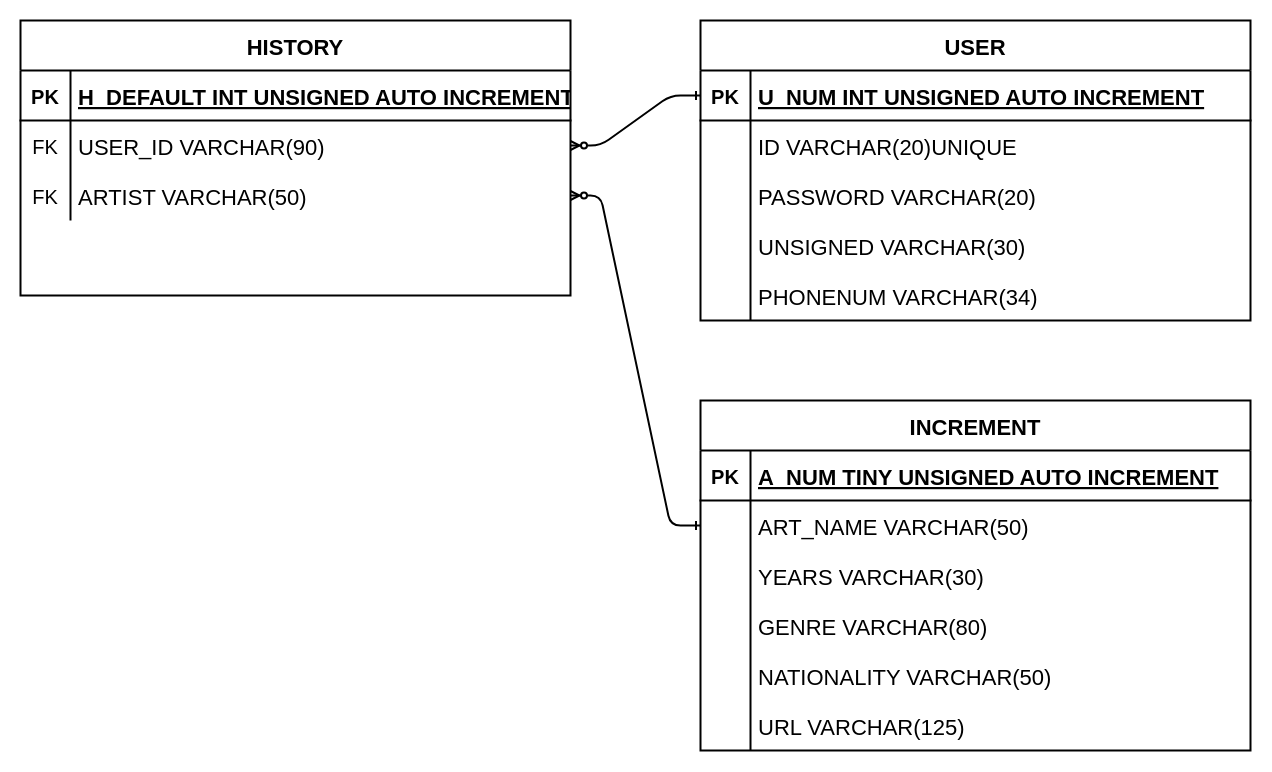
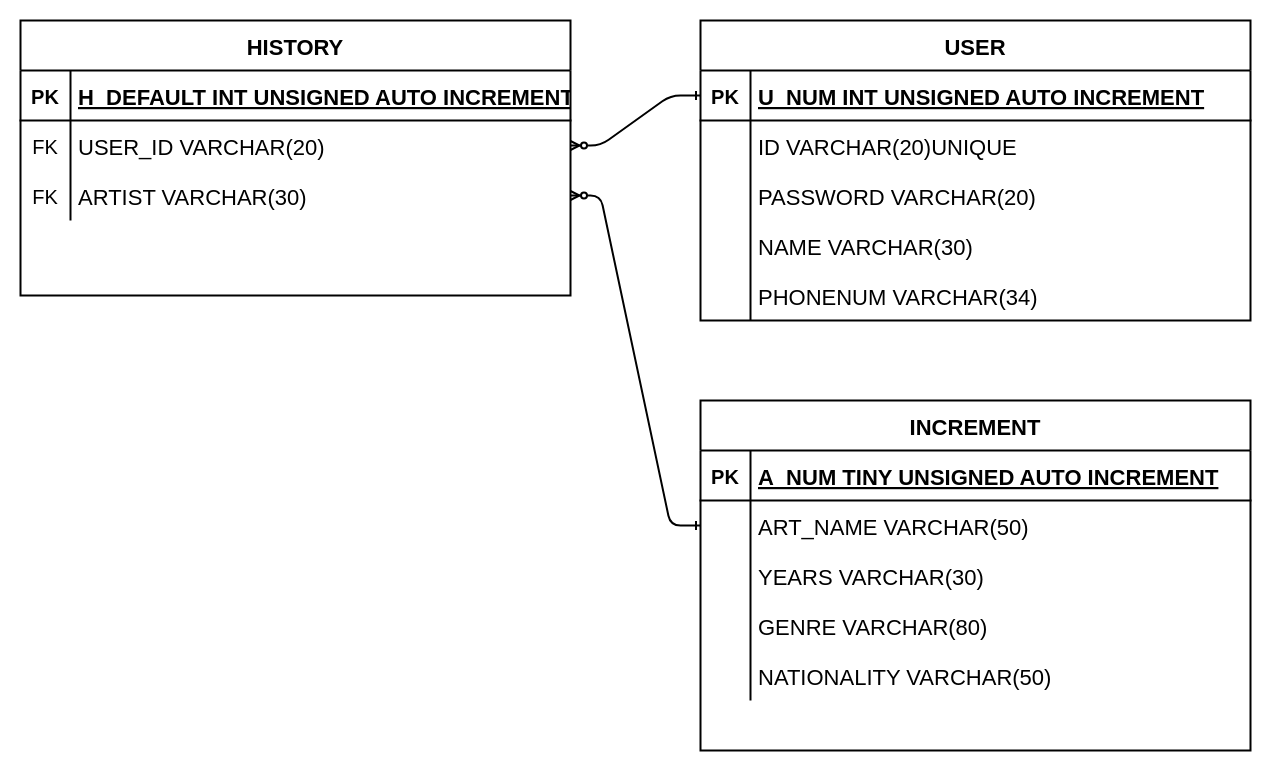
- <mxCell id="25" value="USER_ID VARCHAR(90)" style="shape=partialRectangle;overflow=hidden;connectable=0;fillColor=none;top=0;left=0;bottom=0;right=0;align=left;spacingLeft=6;fontSize=22;strokeWidth=2;" parent="23" vertex="1"><mxGeometry x="50" width="500" height="50" as="geometry"><mxRectangle width="500" height="50" as="alternateBounds" /></mxGeometry></mxCell>
+ <mxCell id="25" value="USER_ID VARCHAR(20)" style="shape=partialRectangle;overflow=hidden;connectable=0;fillColor=none;top=0;left=0;bottom=0;right=0;align=left;spacingLeft=6;fontSize=22;strokeWidth=2;" parent="23" vertex="1"><mxGeometry x="50" width="500" height="50" as="geometry"><mxRectangle width="500" height="50" as="alternateBounds" /></mxGeometry></mxCell>
- <mxCell id="28" value="ARTIST VARCHAR(50)" style="shape=partialRectangle;overflow=hidden;connectable=0;fillColor=none;top=0;left=0;bottom=0;right=0;align=left;spacingLeft=6;fontSize=22;strokeWidth=2;" parent="26" vertex="1"><mxGeometry x="50" width="500" height="50" as="geometry"><mxRectangle width="500" height="50" as="alternateBounds" /></mxGeometry></mxCell>
+ <mxCell id="28" value="ARTIST VARCHAR(30)" style="shape=partialRectangle;overflow=hidden;connectable=0;fillColor=none;top=0;left=0;bottom=0;right=0;align=left;spacingLeft=6;fontSize=22;strokeWidth=2;" parent="26" vertex="1"><mxGeometry x="50" width="500" height="50" as="geometry"><mxRectangle width="500" height="50" as="alternateBounds" /></mxGeometry></mxCell>
- <mxCell id="15" value="UNSIGNED VARCHAR(30) " style="shape=partialRectangle;overflow=hidden;connectable=0;fillColor=none;top=0;left=0;bottom=0;right=0;align=left;spacingLeft=6;fontSize=22;strokeWidth=2;" parent="13" vertex="1"><mxGeometry x="50" width="500" height="50" as="geometry"><mxRectangle width="500" height="50" as="alternateBounds" /></mxGeometry></mxCell>
+ <mxCell id="15" value="NAME VARCHAR(30) " style="shape=partialRectangle;overflow=hidden;connectable=0;fillColor=none;top=0;left=0;bottom=0;right=0;align=left;spacingLeft=6;fontSize=22;strokeWidth=2;" parent="13" vertex="1"><mxGeometry x="50" width="500" height="50" as="geometry"><mxRectangle width="500" height="50" as="alternateBounds" /></mxGeometry></mxCell>
- <mxCell id="49" value="URL VARCHAR(125)" style="shape=partialRectangle;overflow=hidden;connectable=0;fillColor=none;top=0;left=0;bottom=0;right=0;align=left;spacingLeft=6;fontSize=22;strokeWidth=2;" parent="47" vertex="1"><mxGeometry x="50" width="500" height="50" as="geometry"><mxRectangle width="500" height="50" as="alternateBounds" /></mxGeometry></mxCell>
